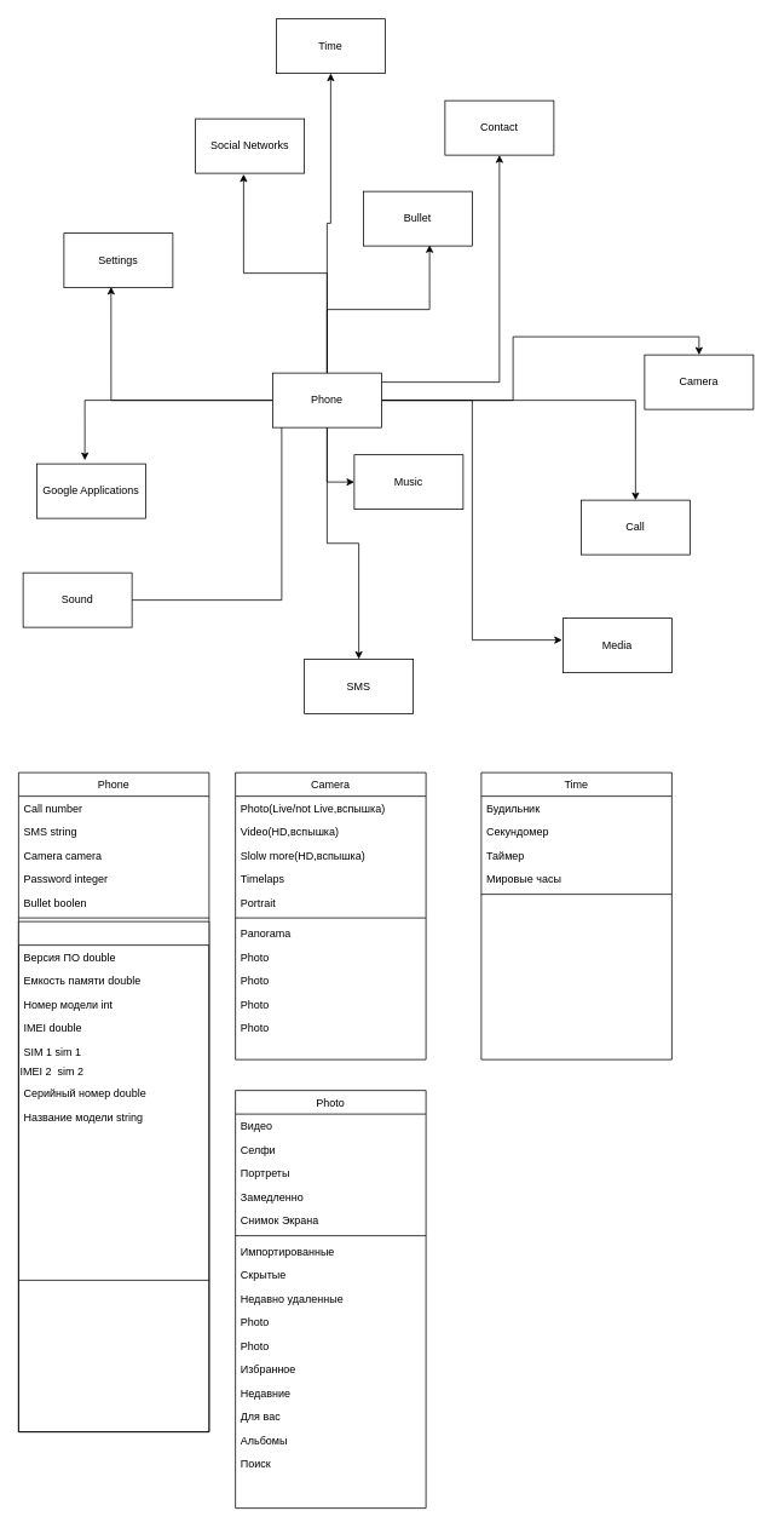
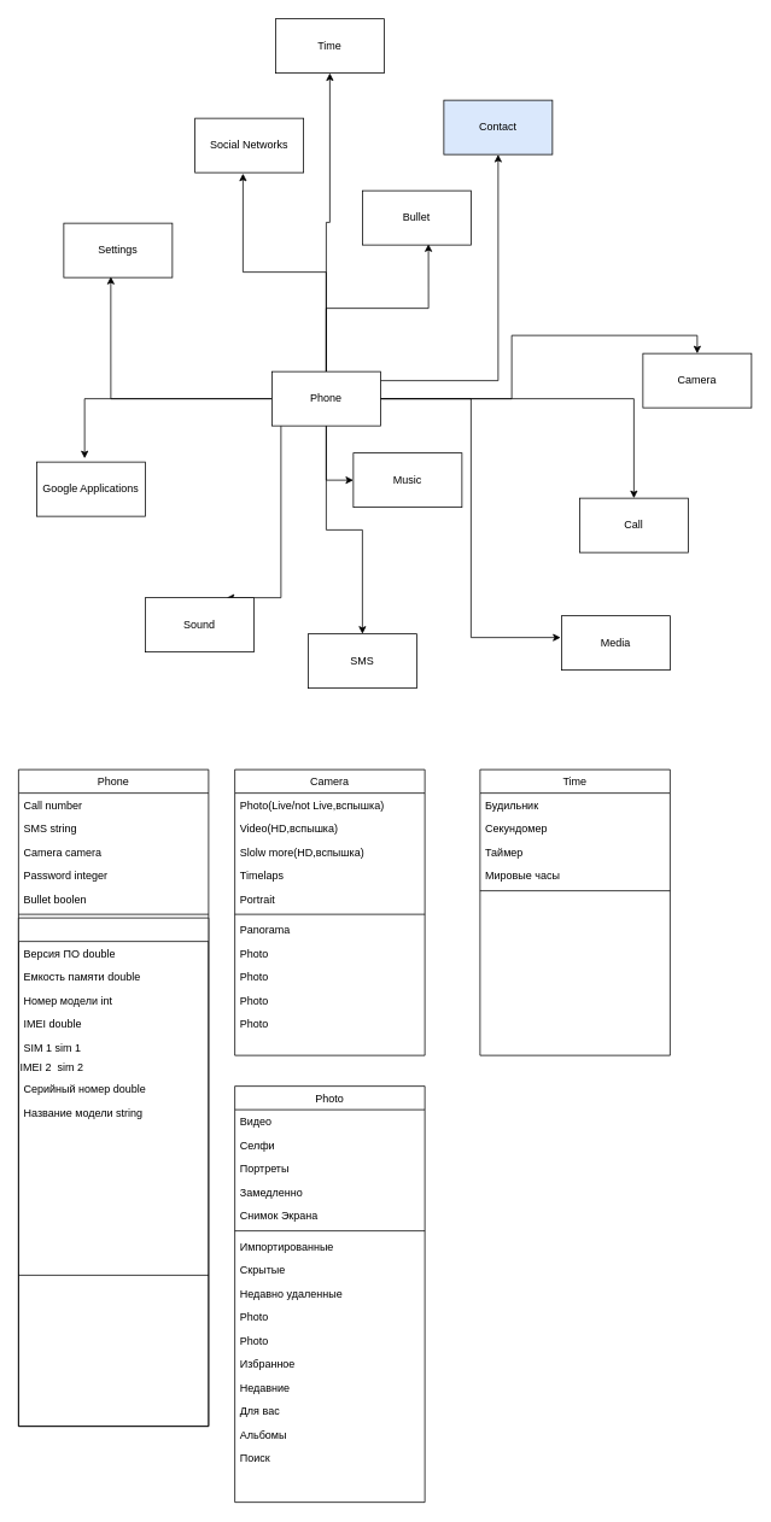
- <mxCell id="40" value="Contact" style="rounded=0;whiteSpace=wrap;html=1;" vertex="1" parent="1"><mxGeometry x="490" y="110" width="120" height="60" as="geometry" /></mxCell>
+ <mxCell id="40" value="Contact" style="rounded=0;whiteSpace=wrap;html=1;fillColor=#dae8fc;" vertex="1" parent="1"><mxGeometry x="490" y="110" width="120" height="60" as="geometry" /></mxCell>
- <mxCell id="32" value="Settings&lt;br&gt;" style="rounded=0;whiteSpace=wrap;html=1;" vertex="1" parent="1"><mxGeometry x="70" y="256" width="120" height="60" as="geometry" /></mxCell>
+ <mxCell id="32" value="Settings&lt;br&gt;" style="rounded=0;whiteSpace=wrap;html=1;" vertex="1" parent="1"><mxGeometry x="70" y="246" width="120" height="60" as="geometry" /></mxCell>
- <mxCell id="38" value="Sound" style="rounded=0;whiteSpace=wrap;html=1;" vertex="1" parent="1"><mxGeometry x="25" y="630" width="120" height="60" as="geometry" /></mxCell>
+ <mxCell id="38" value="Sound" style="rounded=0;whiteSpace=wrap;html=1;" vertex="1" parent="1"><mxGeometry x="160" y="660" width="120" height="60" as="geometry" /></mxCell>
- <mxCell id="35" value="SMS&lt;br&gt;" style="rounded=0;whiteSpace=wrap;html=1;" vertex="1" parent="1"><mxGeometry x="335" y="725" width="120" height="60" as="geometry" /></mxCell>
+ <mxCell id="35" value="SMS&lt;br&gt;" style="rounded=0;whiteSpace=wrap;html=1;" vertex="1" parent="1"><mxGeometry x="340" y="700" width="120" height="60" as="geometry" /></mxCell>
